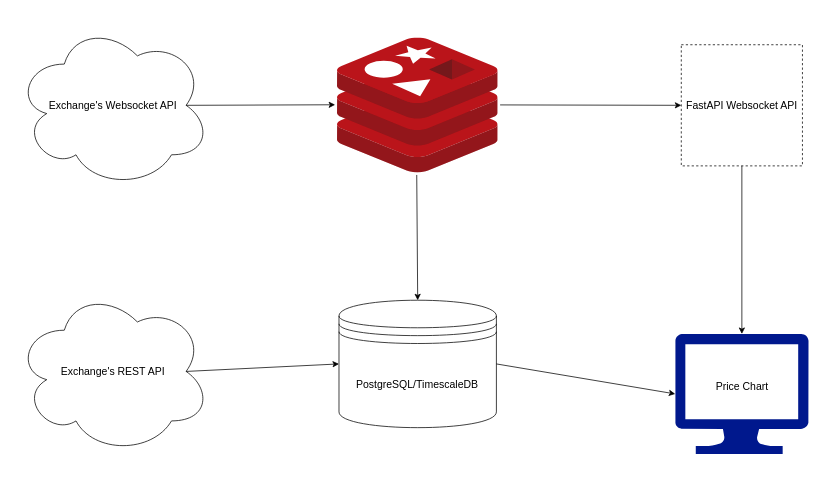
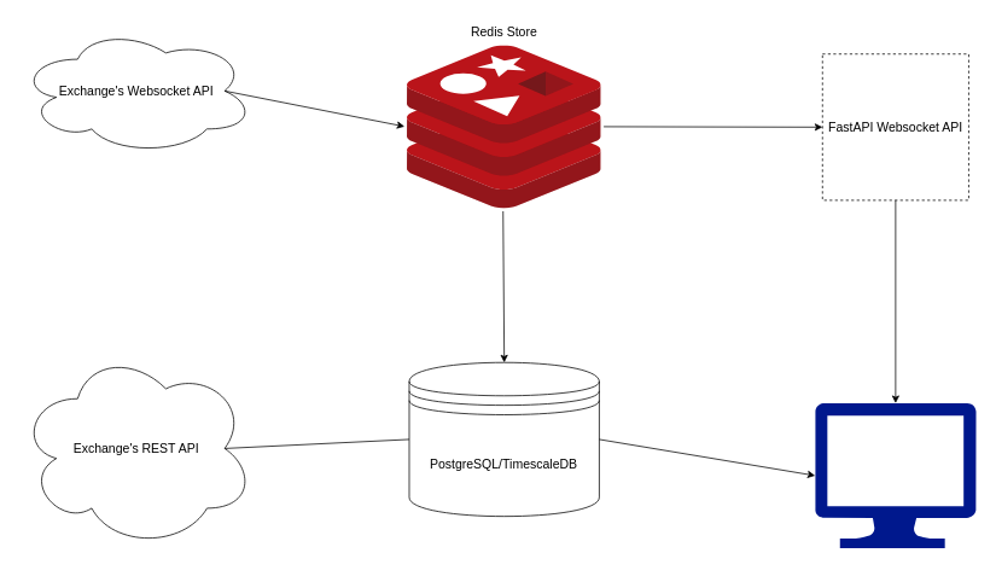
+ <mxCell id="14" value="&lt;font style=&quot;font-size: 14px;&quot;&gt;Redis Store&lt;/font&gt;" style="text;html=1;strokeColor=none;fillColor=none;align=center;verticalAlign=middle;whiteSpace=wrap;rounded=0;" vertex="1" parent="12"><mxGeometry x="63.57" width="87.14" height="30" as="geometry" /></mxCell>
- <mxCell id="2" value="&lt;font style=&quot;font-size: 14px;&quot;&gt;Exchange's Websocket API&lt;/font&gt;" style="ellipse;shape=cloud;whiteSpace=wrap;html=1;" vertex="1" parent="1"><mxGeometry x="20" y="30" width="260" height="220" as="geometry" /></mxCell>
+ <mxCell id="2" value="&lt;font style=&quot;font-size: 14px;&quot;&gt;Exchange's Websocket API&lt;/font&gt;" style="ellipse;shape=cloud;whiteSpace=wrap;html=1;" vertex="1" parent="1"><mxGeometry x="20" y="30" width="260" height="140" as="geometry" /></mxCell>
- <mxCell id="5" value="" style="endArrow=classic;html=1;rounded=0;exitX=0.875;exitY=0.5;exitDx=0;exitDy=0;exitPerimeter=0;entryX=0;entryY=0.5;entryDx=0;entryDy=0;" edge="1" parent="1" source="3" target="4"><mxGeometry width="50" height="50" relative="1" as="geometry"><mxPoint x="520" y="410" as="sourcePoint" /><mxPoint x="570" y="360" as="targetPoint" /></mxGeometry></mxCell>
+ <mxCell id="5" value="" style="endArrow=none;html=1;rounded=0;exitX=0.875;exitY=0.5;exitDx=0;exitDy=0;exitPerimeter=0;entryX=0;entryY=0.5;entryDx=0;entryDy=0;" edge="1" parent="1" source="3" target="4"><mxGeometry width="50" height="50" relative="1" as="geometry"><mxPoint x="520" y="410" as="sourcePoint" /><mxPoint x="570" y="360" as="targetPoint" /></mxGeometry></mxCell>
- <mxCell id="17" value="Price Chart" style="text;html=1;strokeColor=none;fillColor=none;align=center;verticalAlign=middle;whiteSpace=wrap;rounded=0;fontSize=14;" vertex="1" parent="15"><mxGeometry x="40.56" y="55" width="96.66" height="30" as="geometry" /></mxCell>
